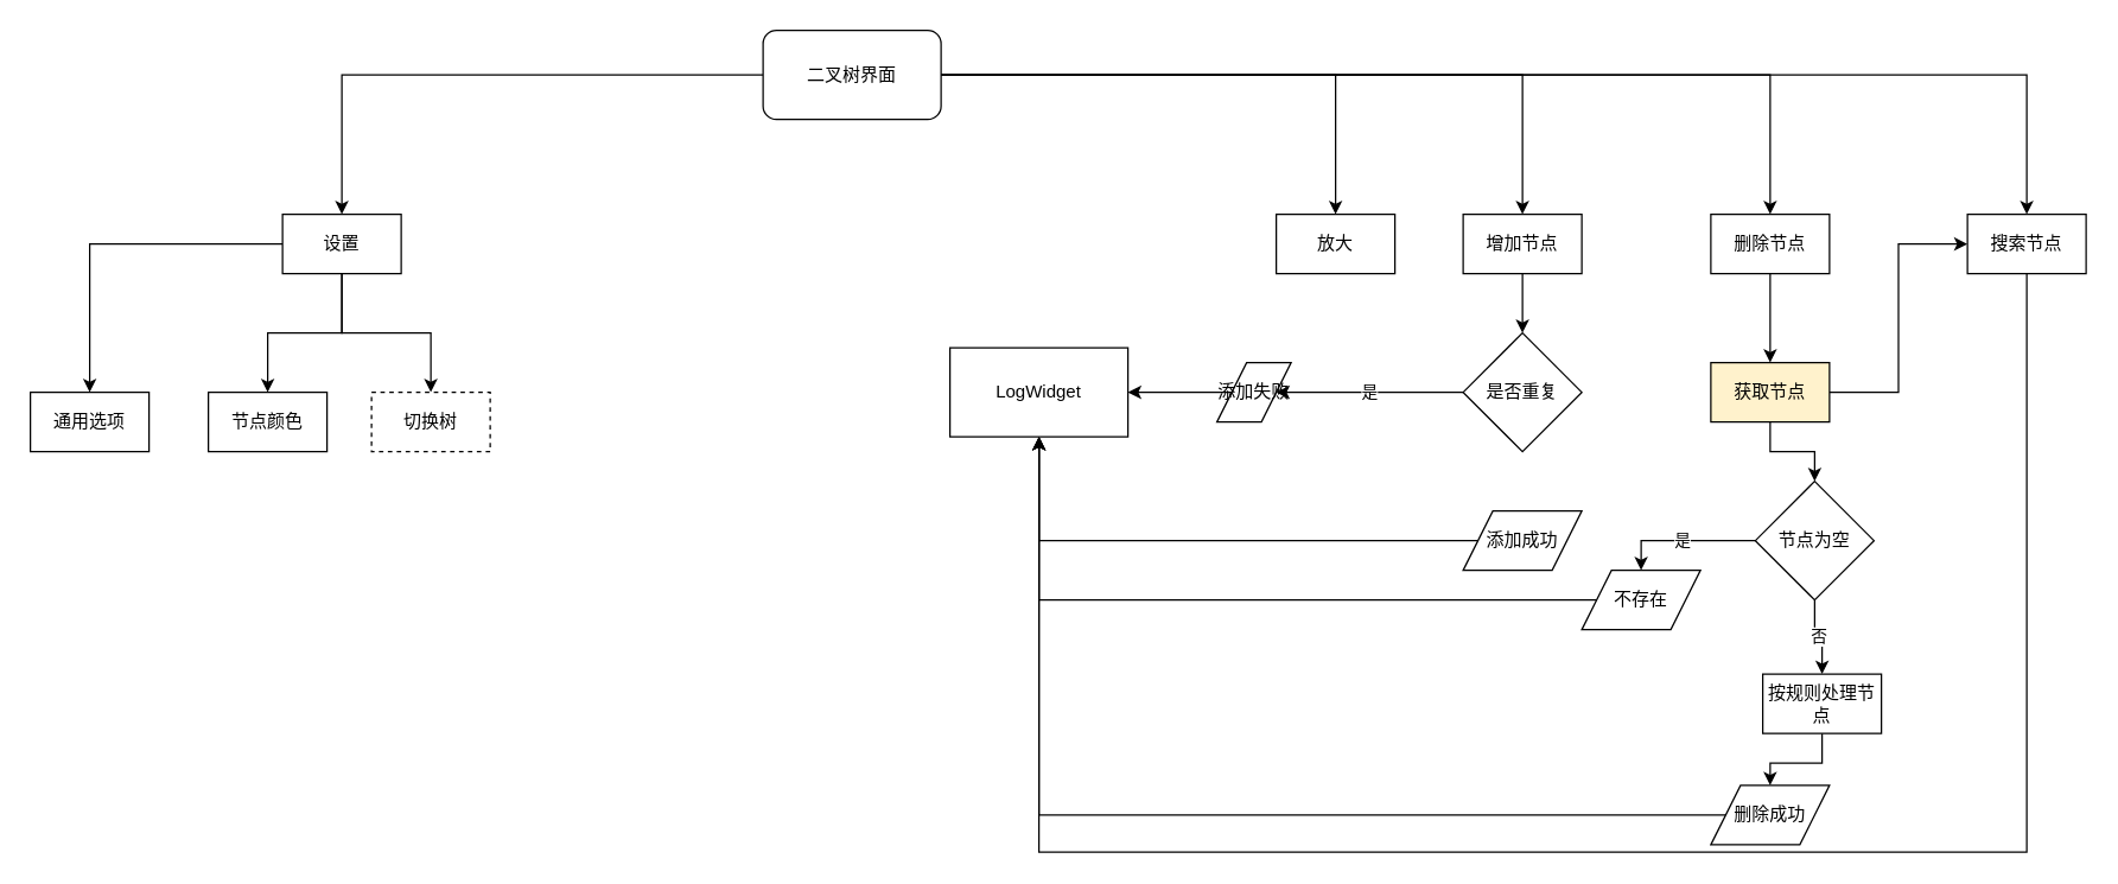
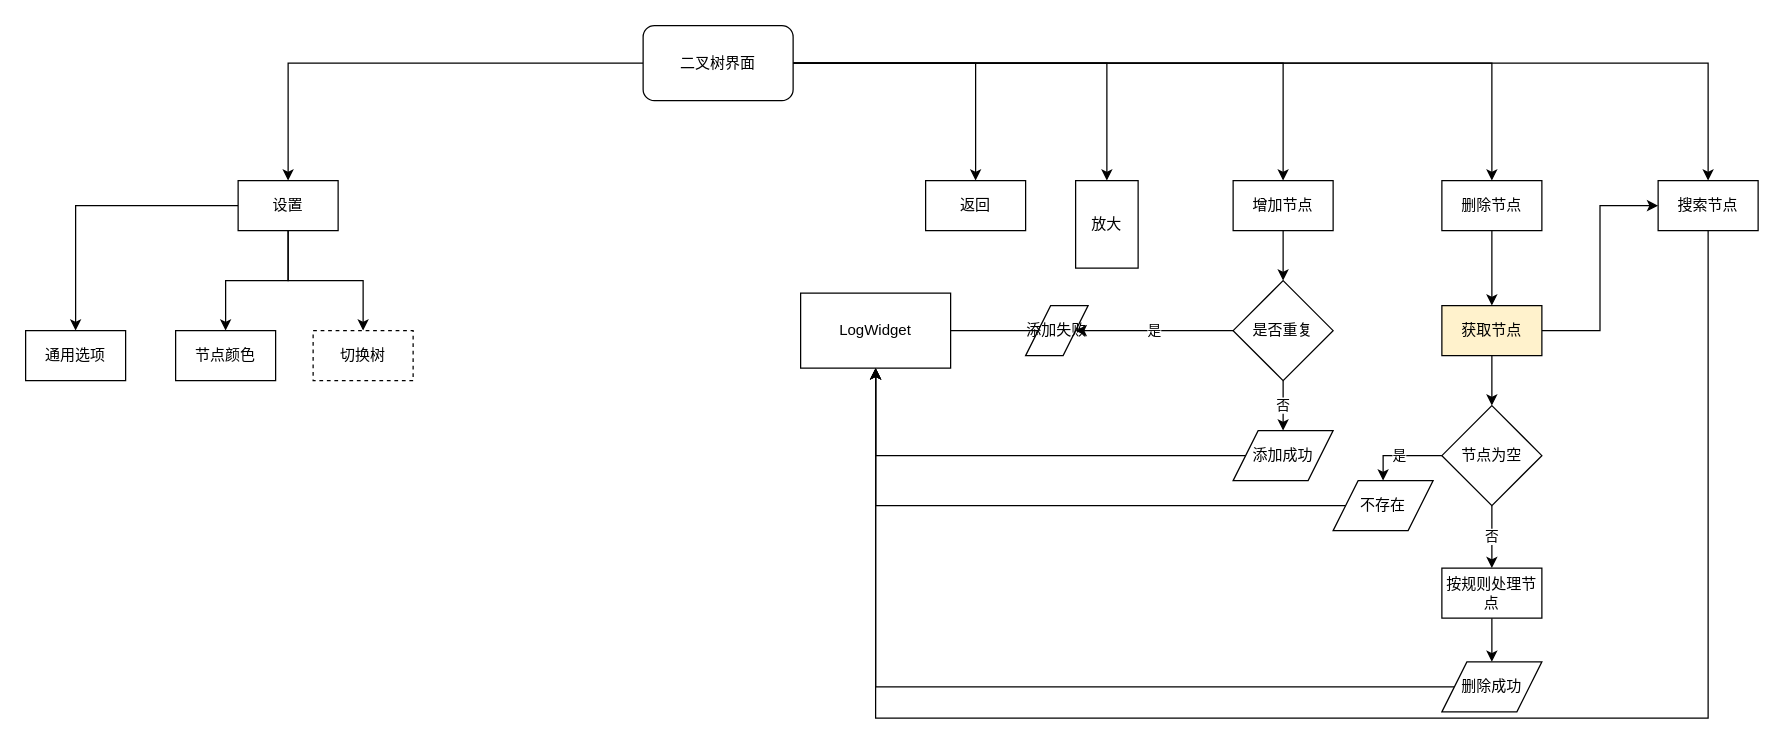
+ <mxCell id="5" style="edgeStyle=orthogonalEdgeStyle;rounded=0;orthogonalLoop=1;jettySize=auto;html=1;" edge="1" parent="1" source="8" target="35"><mxGeometry relative="1" as="geometry" /></mxCell>
+ <mxCell id="35" value="返回" style="rounded=0;whiteSpace=wrap;html=1;" vertex="1" parent="1"><mxGeometry x="740" y="144" width="80" height="40" as="geometry" /></mxCell>
- <mxCell id="36" value="放大" style="rounded=0;whiteSpace=wrap;html=1;" vertex="1" parent="1"><mxGeometry x="860" y="144" width="80" height="40" as="geometry" /></mxCell>
+ <mxCell id="36" value="放大" style="rounded=0;whiteSpace=wrap;html=1;" vertex="1" parent="1"><mxGeometry x="860" y="144" width="50" height="70" as="geometry" /></mxCell>
- <mxCell id="21" style="edgeStyle=orthogonalEdgeStyle;rounded=0;orthogonalLoop=1;jettySize=auto;html=1;entryX=1;entryY=0.5;entryDx=0;entryDy=0;" edge="1" parent="1" source="22" target="20"><mxGeometry relative="1" as="geometry" /></mxCell>
+ <mxCell id="21" style="edgeStyle=orthogonalEdgeStyle;rounded=0;orthogonalLoop=1;jettySize=auto;html=1;entryX=1;entryY=0.5;entryDx=0;entryDy=0;endArrow=none;" edge="1" parent="1" source="22" target="20"><mxGeometry relative="1" as="geometry" /></mxCell>
+ <mxCell id="15" value="否" style="edgeStyle=orthogonalEdgeStyle;rounded=0;orthogonalLoop=1;jettySize=auto;html=1;" edge="1" parent="1" source="17" target="19"><mxGeometry relative="1" as="geometry" /></mxCell>
- <mxCell id="28" value="节点为空" style="rhombus;whiteSpace=wrap;html=1;" vertex="1" parent="1"><mxGeometry x="1183" y="324" width="80" height="80" as="geometry" /></mxCell>
+ <mxCell id="28" value="节点为空" style="rhombus;whiteSpace=wrap;html=1;" vertex="1" parent="1"><mxGeometry x="1153" y="324" width="80" height="80" as="geometry" /></mxCell>
- <mxCell id="32" value="按规则处理节点" style="rounded=0;whiteSpace=wrap;html=1;" vertex="1" parent="1"><mxGeometry x="1188" y="454" width="80" height="40" as="geometry" /></mxCell>
+ <mxCell id="32" value="按规则处理节点" style="rounded=0;whiteSpace=wrap;html=1;" vertex="1" parent="1"><mxGeometry x="1153" y="454" width="80" height="40" as="geometry" /></mxCell>
